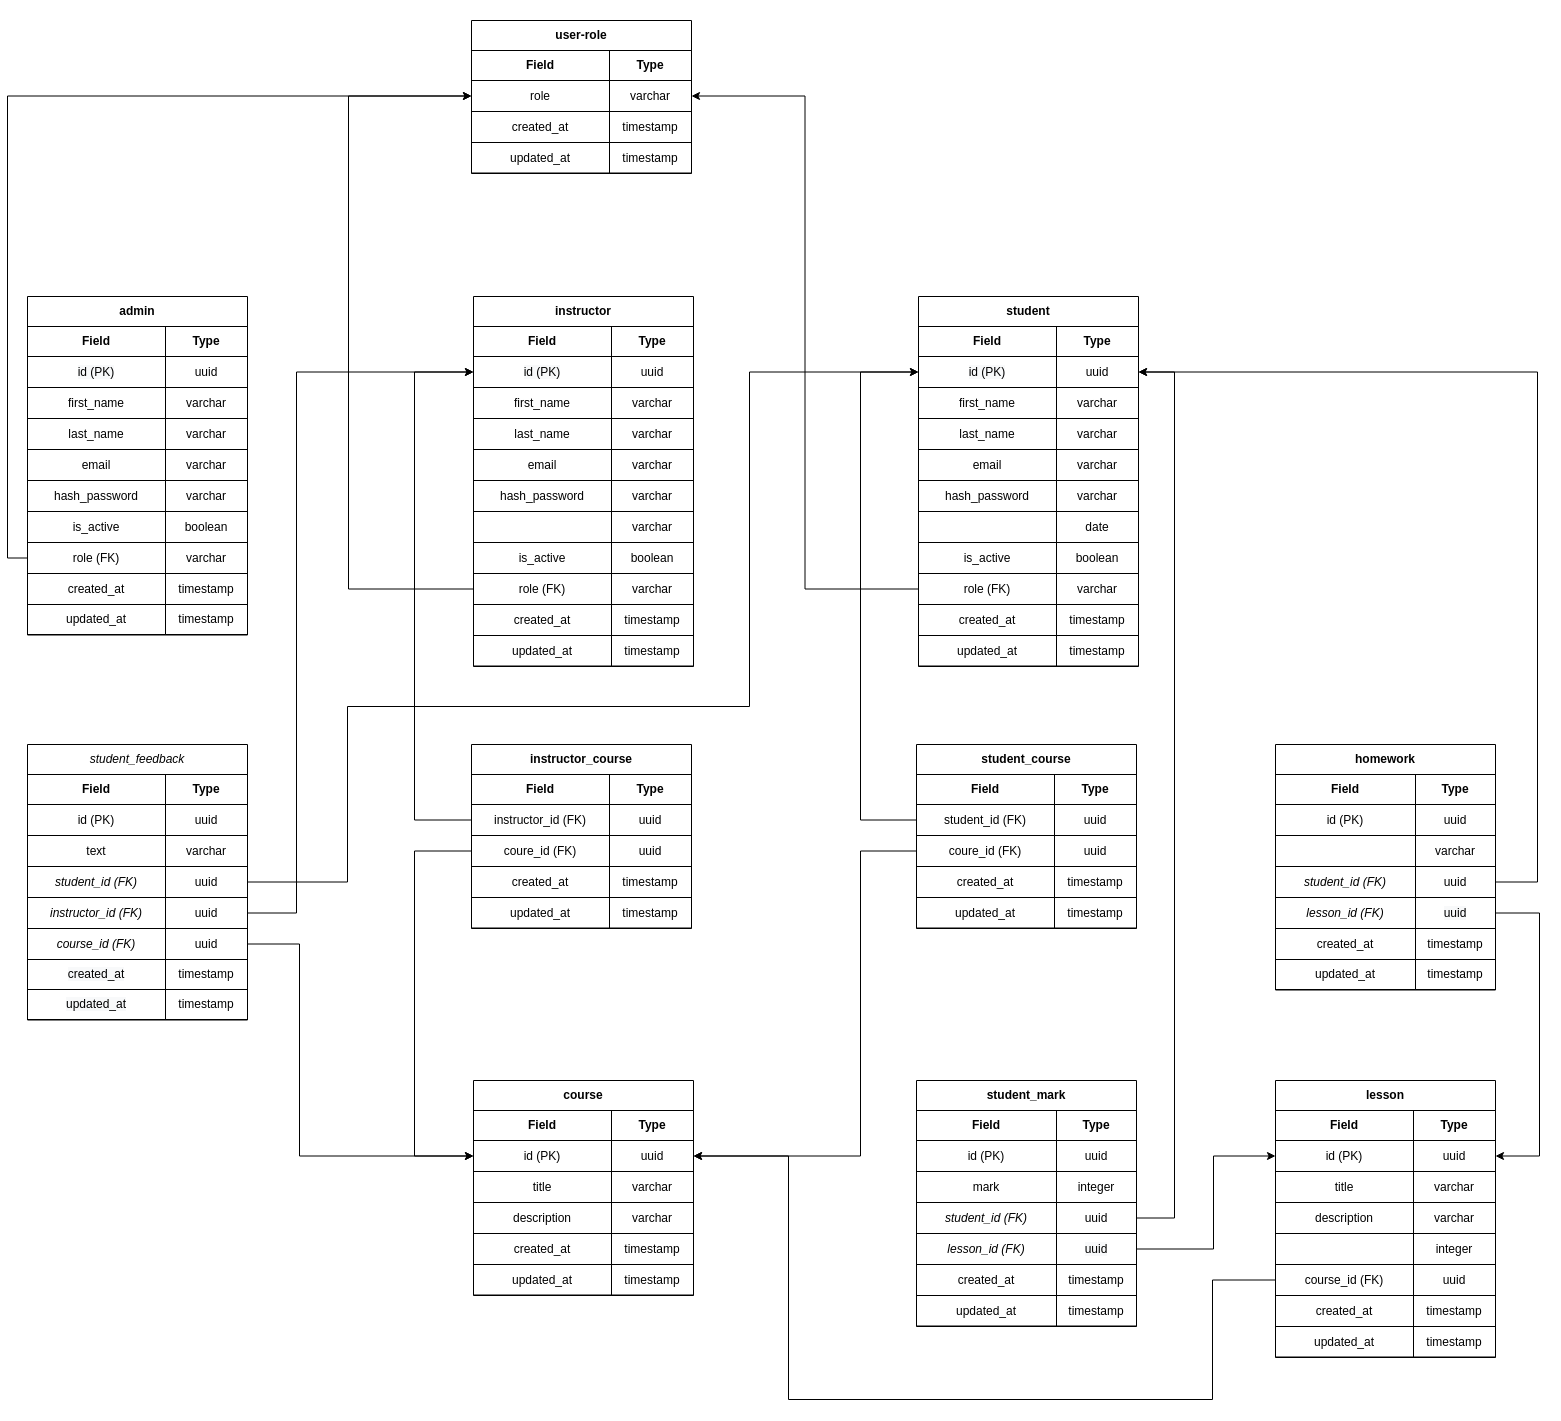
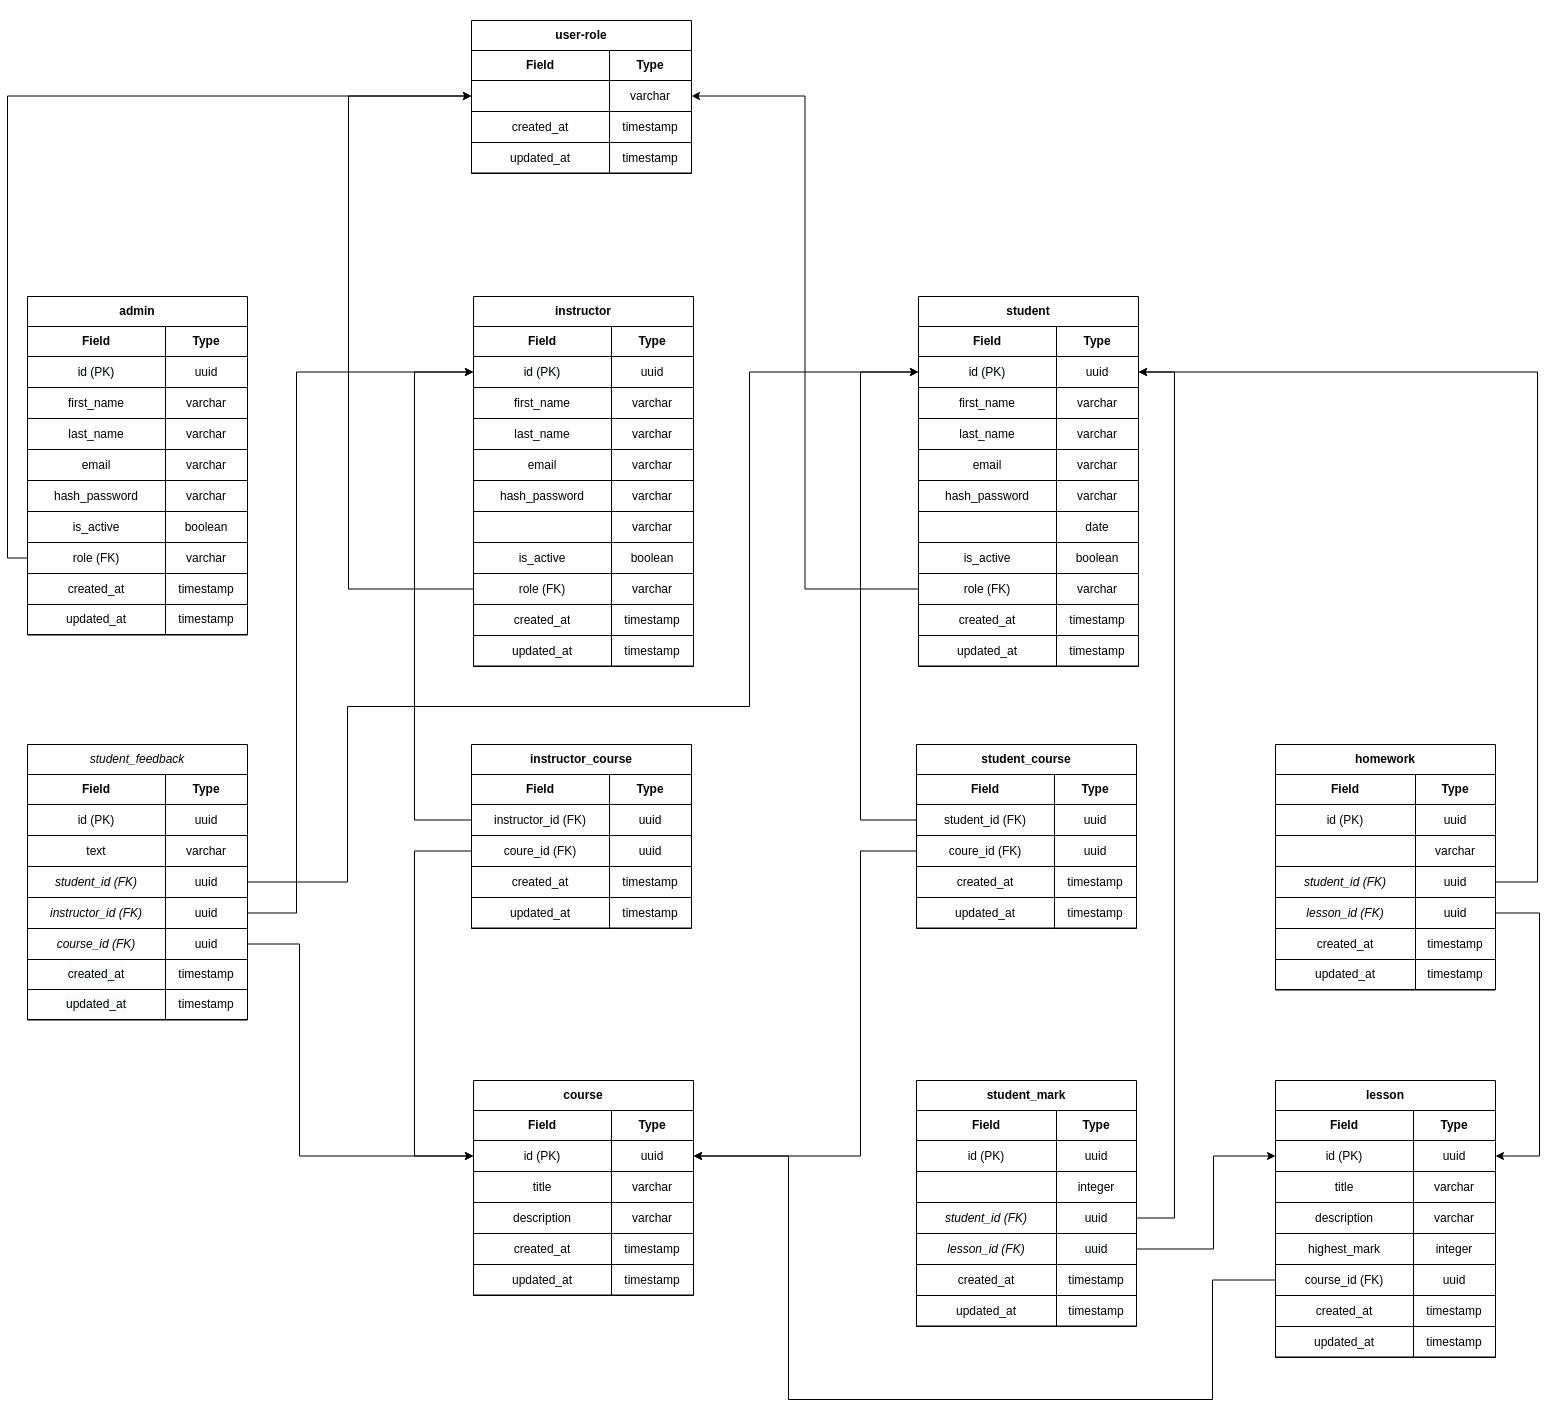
- <mxCell id="38" value="role" style="shape=partialRectangle;html=1;whiteSpace=wrap;connectable=0;fillColor=none;" vertex="1" parent="37"><mxGeometry width="138" height="31" as="geometry"><mxRectangle width="138" height="31" as="alternateBounds" /></mxGeometry></mxCell>
- <mxCell id="130" value="mark" style="shape=partialRectangle;html=1;whiteSpace=wrap;connectable=0;fillColor=none;" vertex="1" parent="129"><mxGeometry width="140" height="31" as="geometry"><mxRectangle width="140" height="31" as="alternateBounds" /></mxGeometry></mxCell>
+ <mxCell id="111" value="highest_mark" style="shape=partialRectangle;html=1;whiteSpace=wrap;connectable=0;fillColor=none;" vertex="1" parent="110"><mxGeometry width="138" height="31" as="geometry"><mxRectangle width="138" height="31" as="alternateBounds" /></mxGeometry></mxCell>
